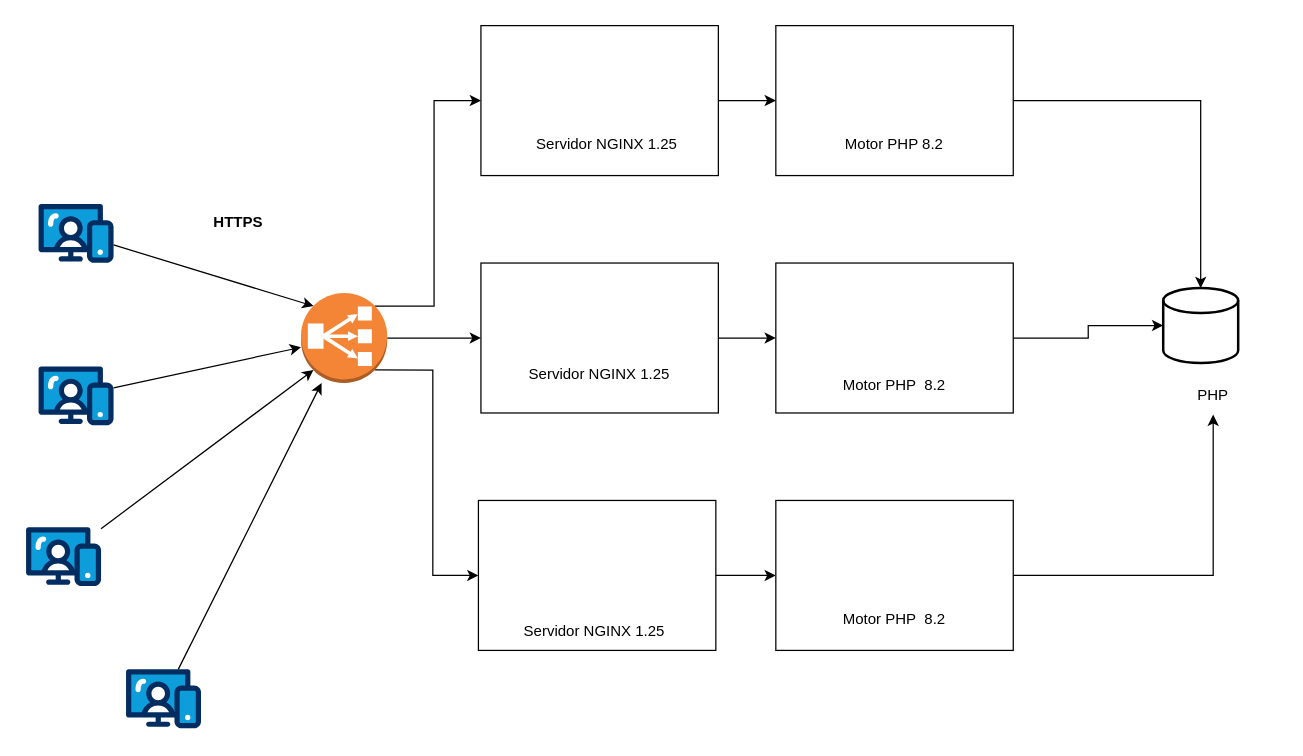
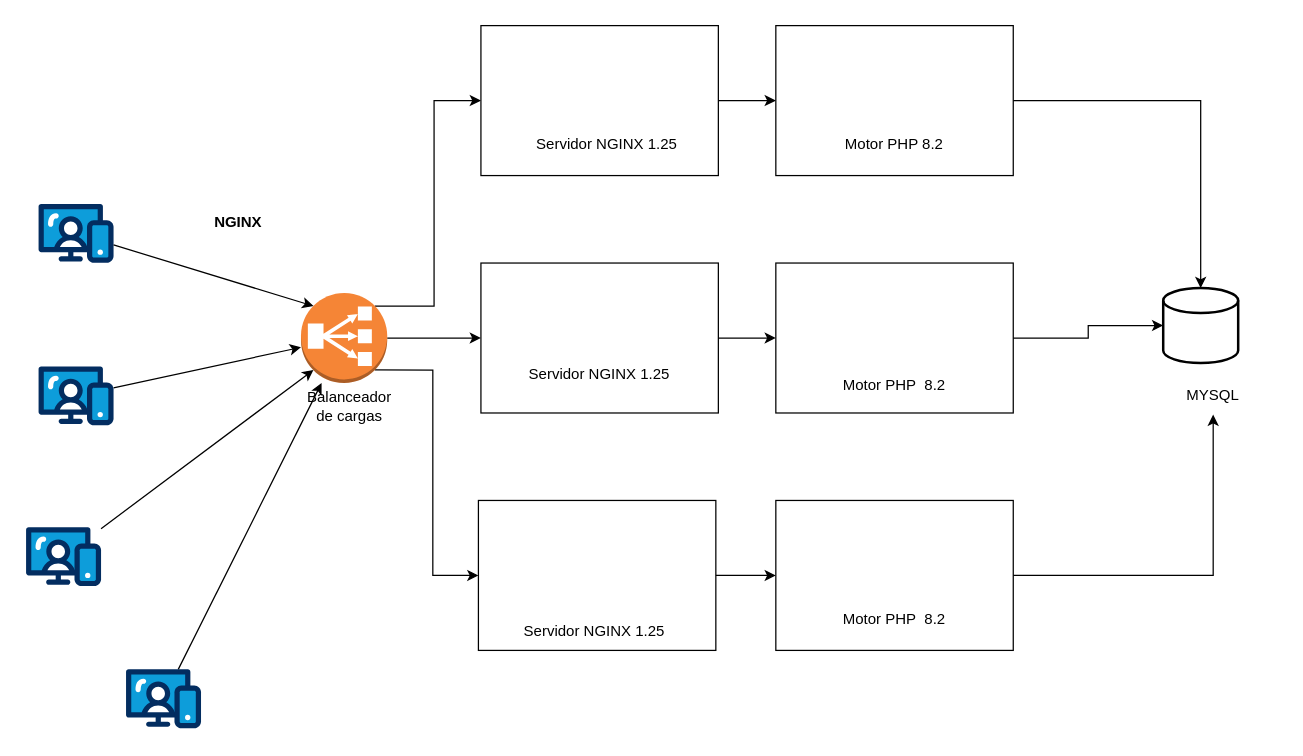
- <mxCell id="25" value="&lt;b&gt;HTTPS&lt;/b&gt;" style="text;html=1;align=center;verticalAlign=middle;whiteSpace=wrap;rounded=0;" vertex="1" parent="1"><mxGeometry x="160" y="162.6" width="60" height="30" as="geometry" /></mxCell>
+ <mxCell id="25" value="&lt;b&gt;NGINX&lt;/b&gt;" style="text;html=1;align=center;verticalAlign=middle;whiteSpace=wrap;rounded=0;" vertex="1" parent="1"><mxGeometry x="160" y="162.6" width="60" height="30" as="geometry" /></mxCell>
- <mxCell id="37" value="PHP" style="text;html=1;align=center;verticalAlign=middle;whiteSpace=wrap;rounded=0;" vertex="1" parent="1"><mxGeometry x="920" y="301.3" width="100" height="30" as="geometry" /></mxCell>
+ <mxCell id="37" value="MYSQL" style="text;html=1;align=center;verticalAlign=middle;whiteSpace=wrap;rounded=0;" vertex="1" parent="1"><mxGeometry x="920" y="301.3" width="100" height="30" as="geometry" /></mxCell>
+ <mxCell id="16" value="Balanceador de cargas" style="text;html=1;align=center;verticalAlign=middle;whiteSpace=wrap;rounded=0;" vertex="1" parent="1"><mxGeometry x="249" y="310" width="60" height="30" as="geometry" /></mxCell>
